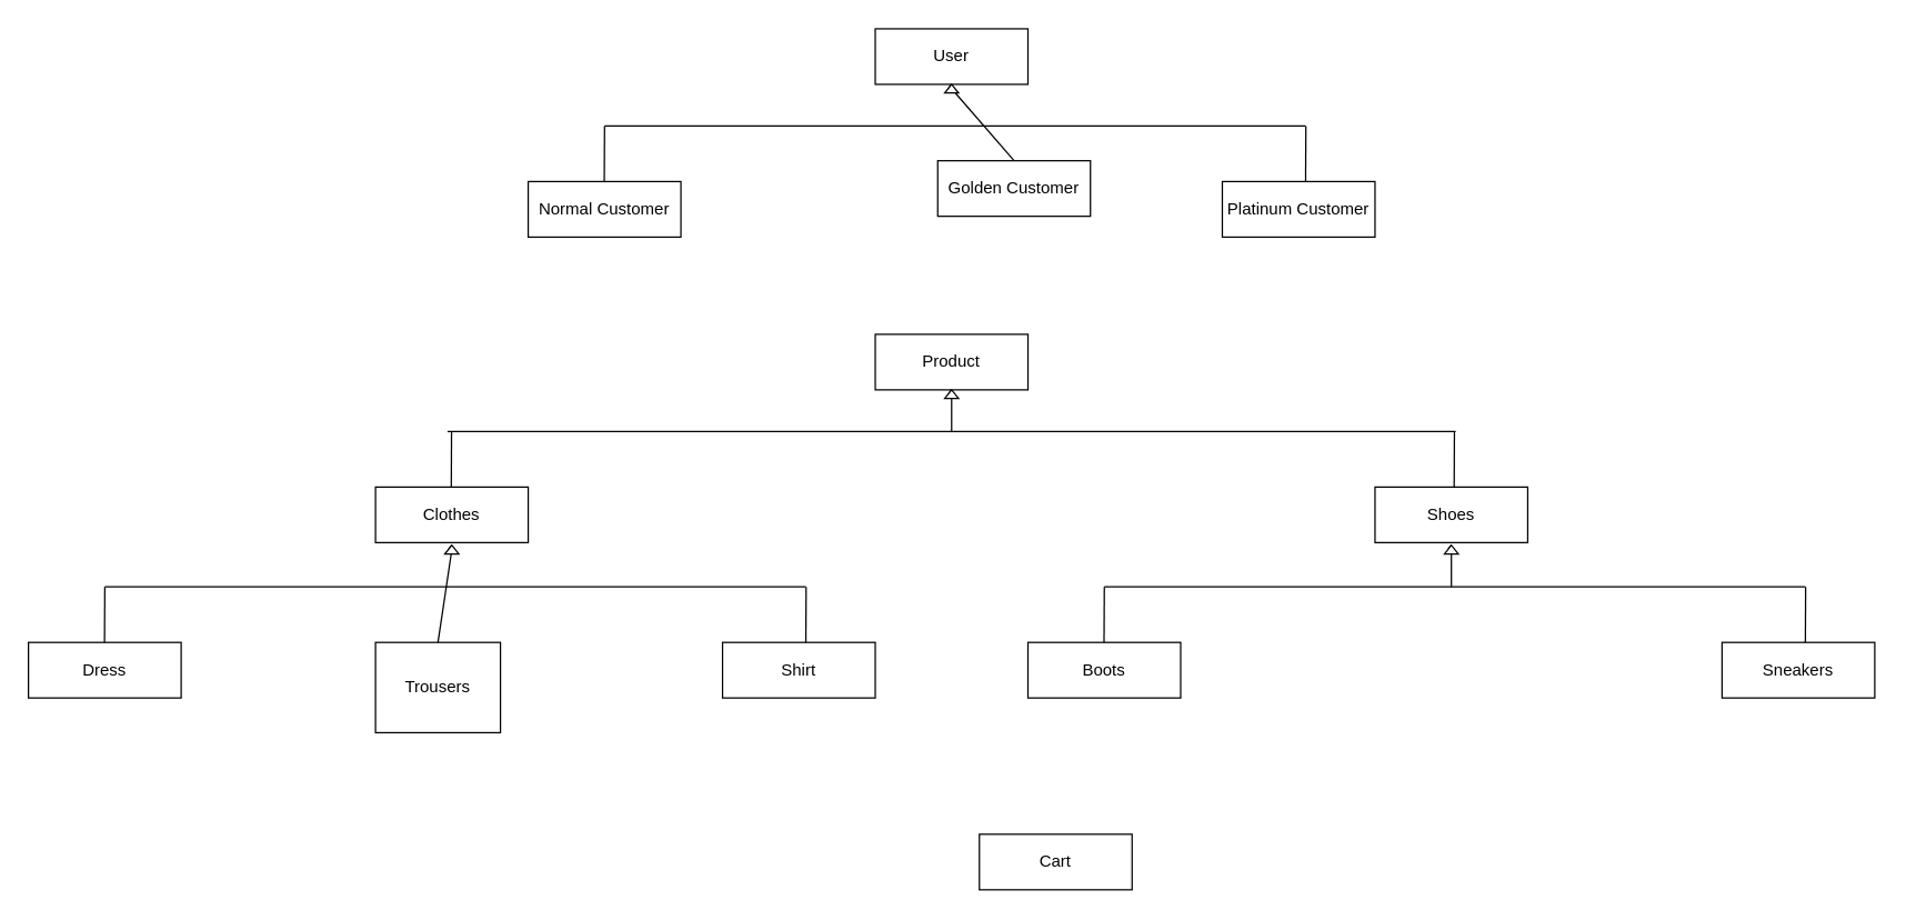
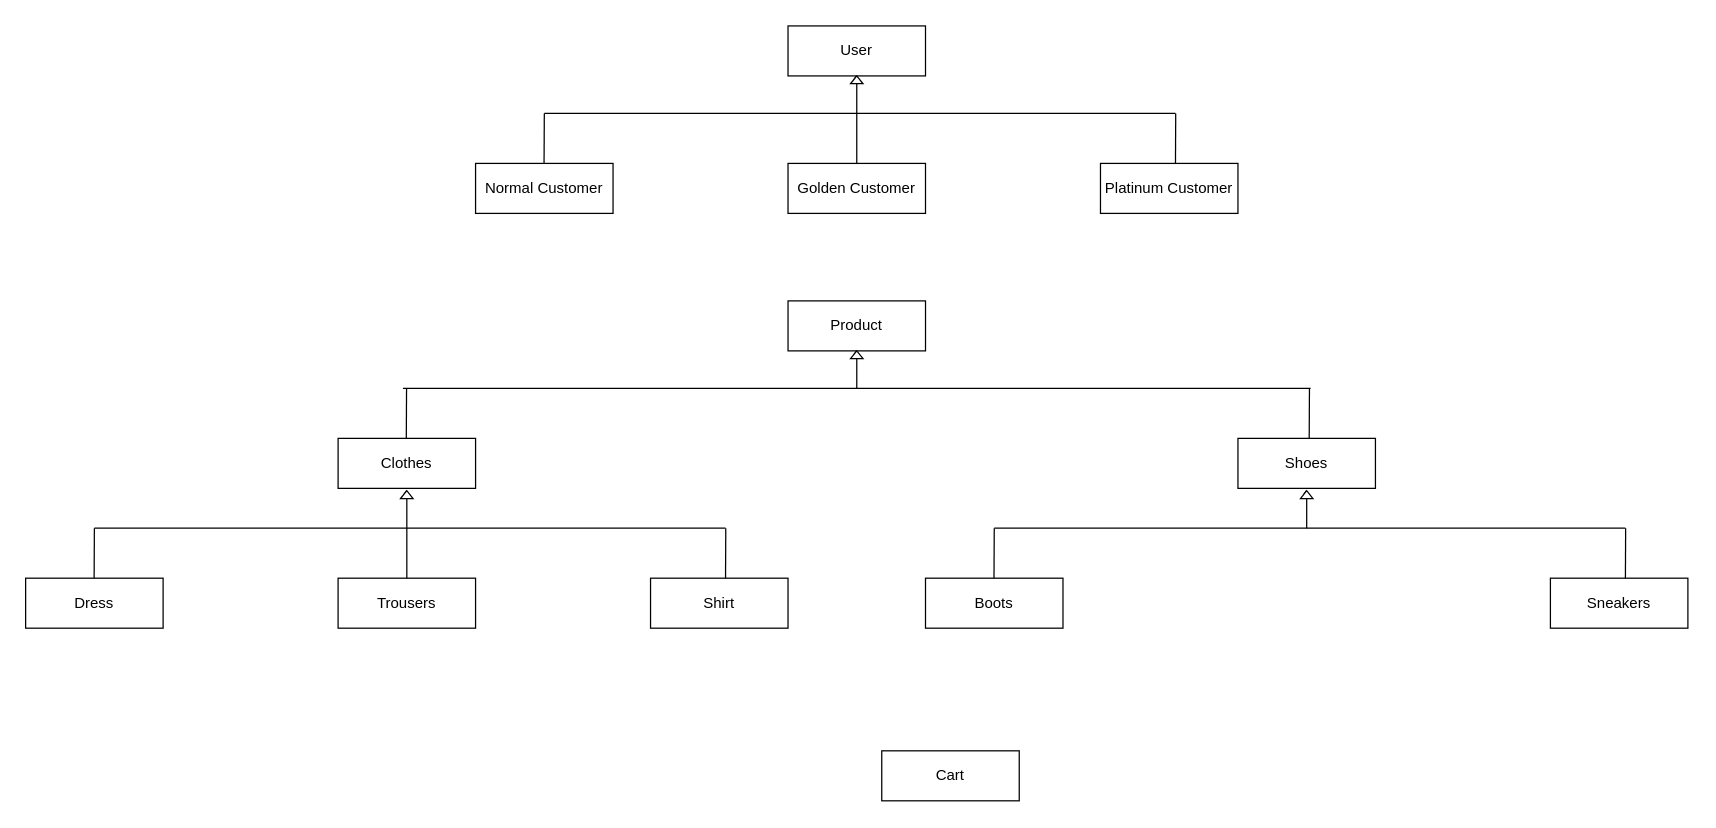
- <mxCell id="3" value="Golden Customer" style="rounded=0;whiteSpace=wrap;html=1;" vertex="1" parent="1"><mxGeometry x="675.01" y="115" width="110" height="40" as="geometry" /></mxCell>
+ <mxCell id="3" value="Golden Customer" style="rounded=0;whiteSpace=wrap;html=1;" vertex="1" parent="1"><mxGeometry x="630.01" y="130" width="110" height="40" as="geometry" /></mxCell>
- <mxCell id="21" value="Trousers" style="rounded=0;whiteSpace=wrap;html=1;" vertex="1" parent="1"><mxGeometry x="270.01" y="461.87" width="90" height="65" as="geometry" /></mxCell>
+ <mxCell id="21" value="Trousers" style="rounded=0;whiteSpace=wrap;html=1;" vertex="1" parent="1"><mxGeometry x="270.01" y="461.87" width="110" height="40" as="geometry" /></mxCell>
